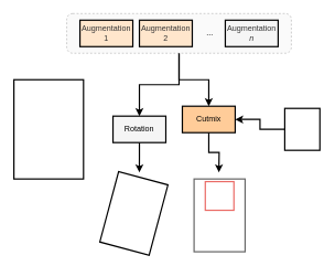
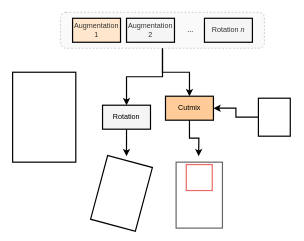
- <mxCell id="7" value="Augmentation 2" style="rounded=0;whiteSpace=wrap;html=1;fillColor=#ffe6cc;fontColor=#333333;strokeColor=default;strokeWidth=2;" parent="1" vertex="1"><mxGeometry x="210" y="30" width="80" height="40" as="geometry" /></mxCell>
+ <mxCell id="7" value="Augmentation 2" style="rounded=0;whiteSpace=wrap;html=1;fillColor=#f5f5f5;fontColor=#333333;strokeColor=default;strokeWidth=2;" parent="1" vertex="1"><mxGeometry x="210" y="30" width="80" height="40" as="geometry" /></mxCell>
- <mxCell id="9" value="Augmentation &lt;i&gt;n&lt;/i&gt;" style="rounded=0;whiteSpace=wrap;html=1;fillColor=#f5f5f5;fontColor=#333333;strokeColor=default;strokeWidth=2;" parent="1" vertex="1"><mxGeometry x="340" y="30" width="80" height="40" as="geometry" /></mxCell>
+ <mxCell id="9" value="Rotation &lt;i&gt;n&lt;/i&gt;" style="rounded=0;whiteSpace=wrap;html=1;fillColor=#f5f5f5;fontColor=#333333;strokeColor=default;strokeWidth=2;" parent="1" vertex="1"><mxGeometry x="340" y="30" width="80" height="40" as="geometry" /></mxCell>
